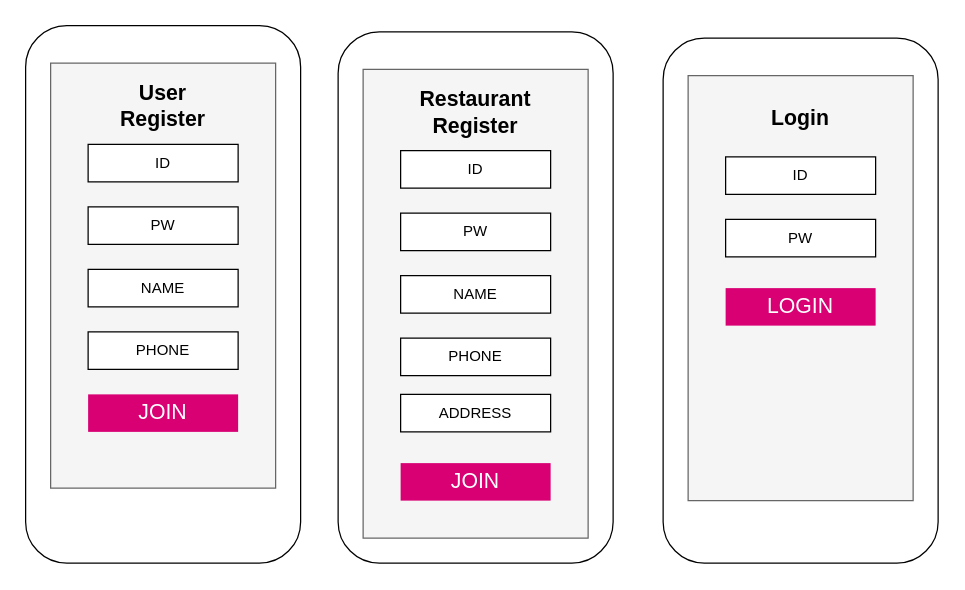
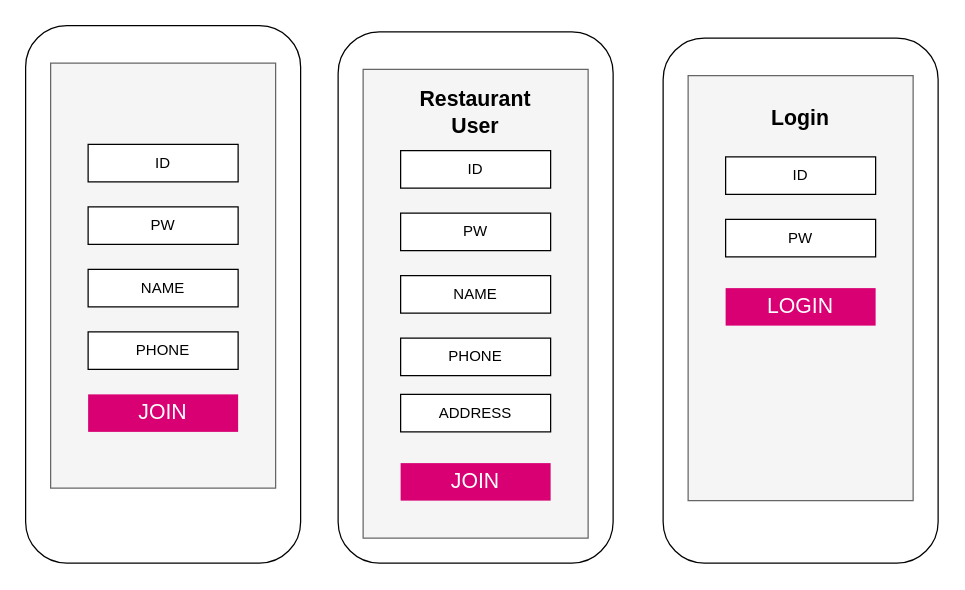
- <mxCell id="6" value="User&lt;br&gt;Register&lt;br&gt;" style="text;html=1;strokeColor=none;fillColor=none;align=center;verticalAlign=middle;whiteSpace=wrap;rounded=0;strokeWidth=4;fontStyle=1;fontSize=17;" vertex="1" parent="1"><mxGeometry x="95" y="70" width="70" height="30" as="geometry" /></mxCell>
- <mxCell id="13" value="Restaurant&lt;br&gt;Register" style="text;html=1;strokeColor=none;fillColor=none;align=center;verticalAlign=middle;whiteSpace=wrap;rounded=0;strokeWidth=4;fontStyle=1;fontSize=17;" vertex="1" parent="1"><mxGeometry x="345" y="75" width="70" height="30" as="geometry" /></mxCell>
+ <mxCell id="13" value="Restaurant&lt;br&gt;User" style="text;html=1;strokeColor=none;fillColor=none;align=center;verticalAlign=middle;whiteSpace=wrap;rounded=0;strokeWidth=4;fontStyle=1;fontSize=17;" vertex="1" parent="1"><mxGeometry x="345" y="75" width="70" height="30" as="geometry" /></mxCell>
